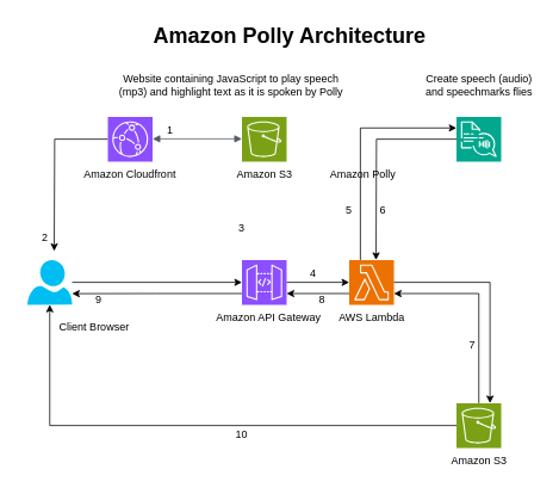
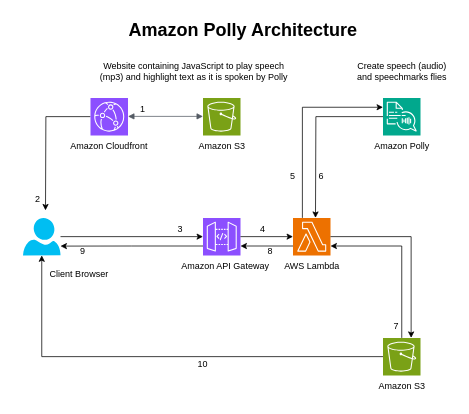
- <mxCell id="22" value="Amazon Polly" style="text;html=1;align=center;verticalAlign=middle;whiteSpace=wrap;rounded=0;" vertex="1" parent="1"><mxGeometry x="362.5" y="180" width="85" height="30" as="geometry" /></mxCell>
+ <mxCell id="22" value="Amazon Polly" style="text;html=1;align=center;verticalAlign=middle;whiteSpace=wrap;rounded=0;" vertex="1" parent="1"><mxGeometry x="492.5" y="180" width="85" height="30" as="geometry" /></mxCell>
- <mxCell id="32" value="3" style="text;html=1;align=center;verticalAlign=middle;whiteSpace=wrap;rounded=0;" vertex="1" parent="1"><mxGeometry x="240" y="240" width="60" height="30" as="geometry" /></mxCell>
+ <mxCell id="32" value="3" style="text;html=1;align=center;verticalAlign=middle;whiteSpace=wrap;rounded=0;" vertex="1" parent="1"><mxGeometry x="210" y="290" width="60" height="30" as="geometry" /></mxCell>
- <mxCell id="36" value="7" style="text;html=1;align=center;verticalAlign=middle;whiteSpace=wrap;rounded=0;" vertex="1" parent="1"><mxGeometry x="497.5" y="370" width="60" height="30" as="geometry" /></mxCell>
+ <mxCell id="36" value="7" style="text;html=1;align=center;verticalAlign=middle;whiteSpace=wrap;rounded=0;" vertex="1" parent="1"><mxGeometry x="497.5" y="420" width="60" height="30" as="geometry" /></mxCell>
